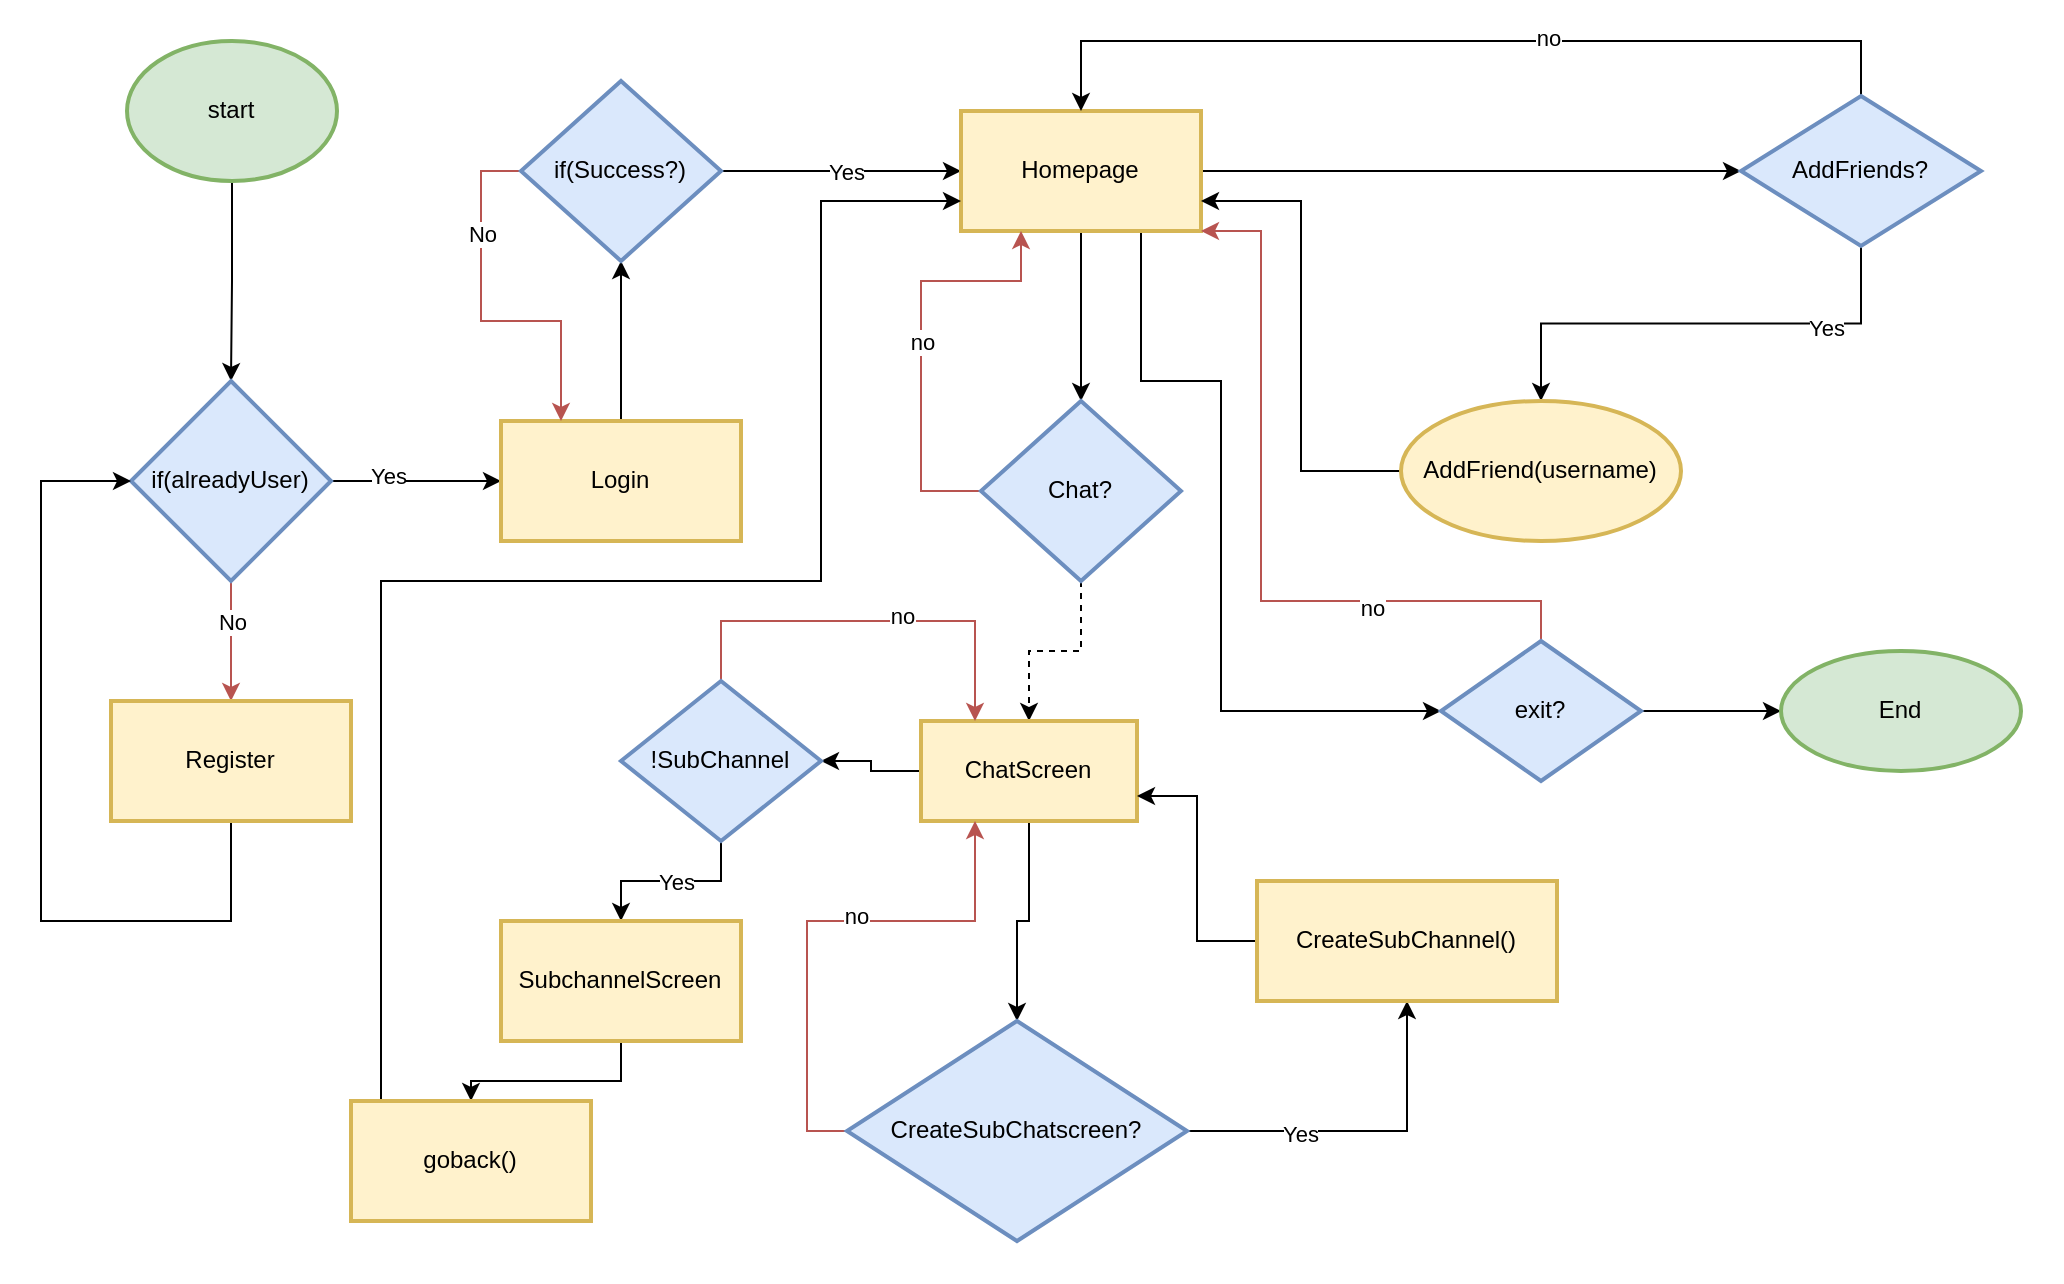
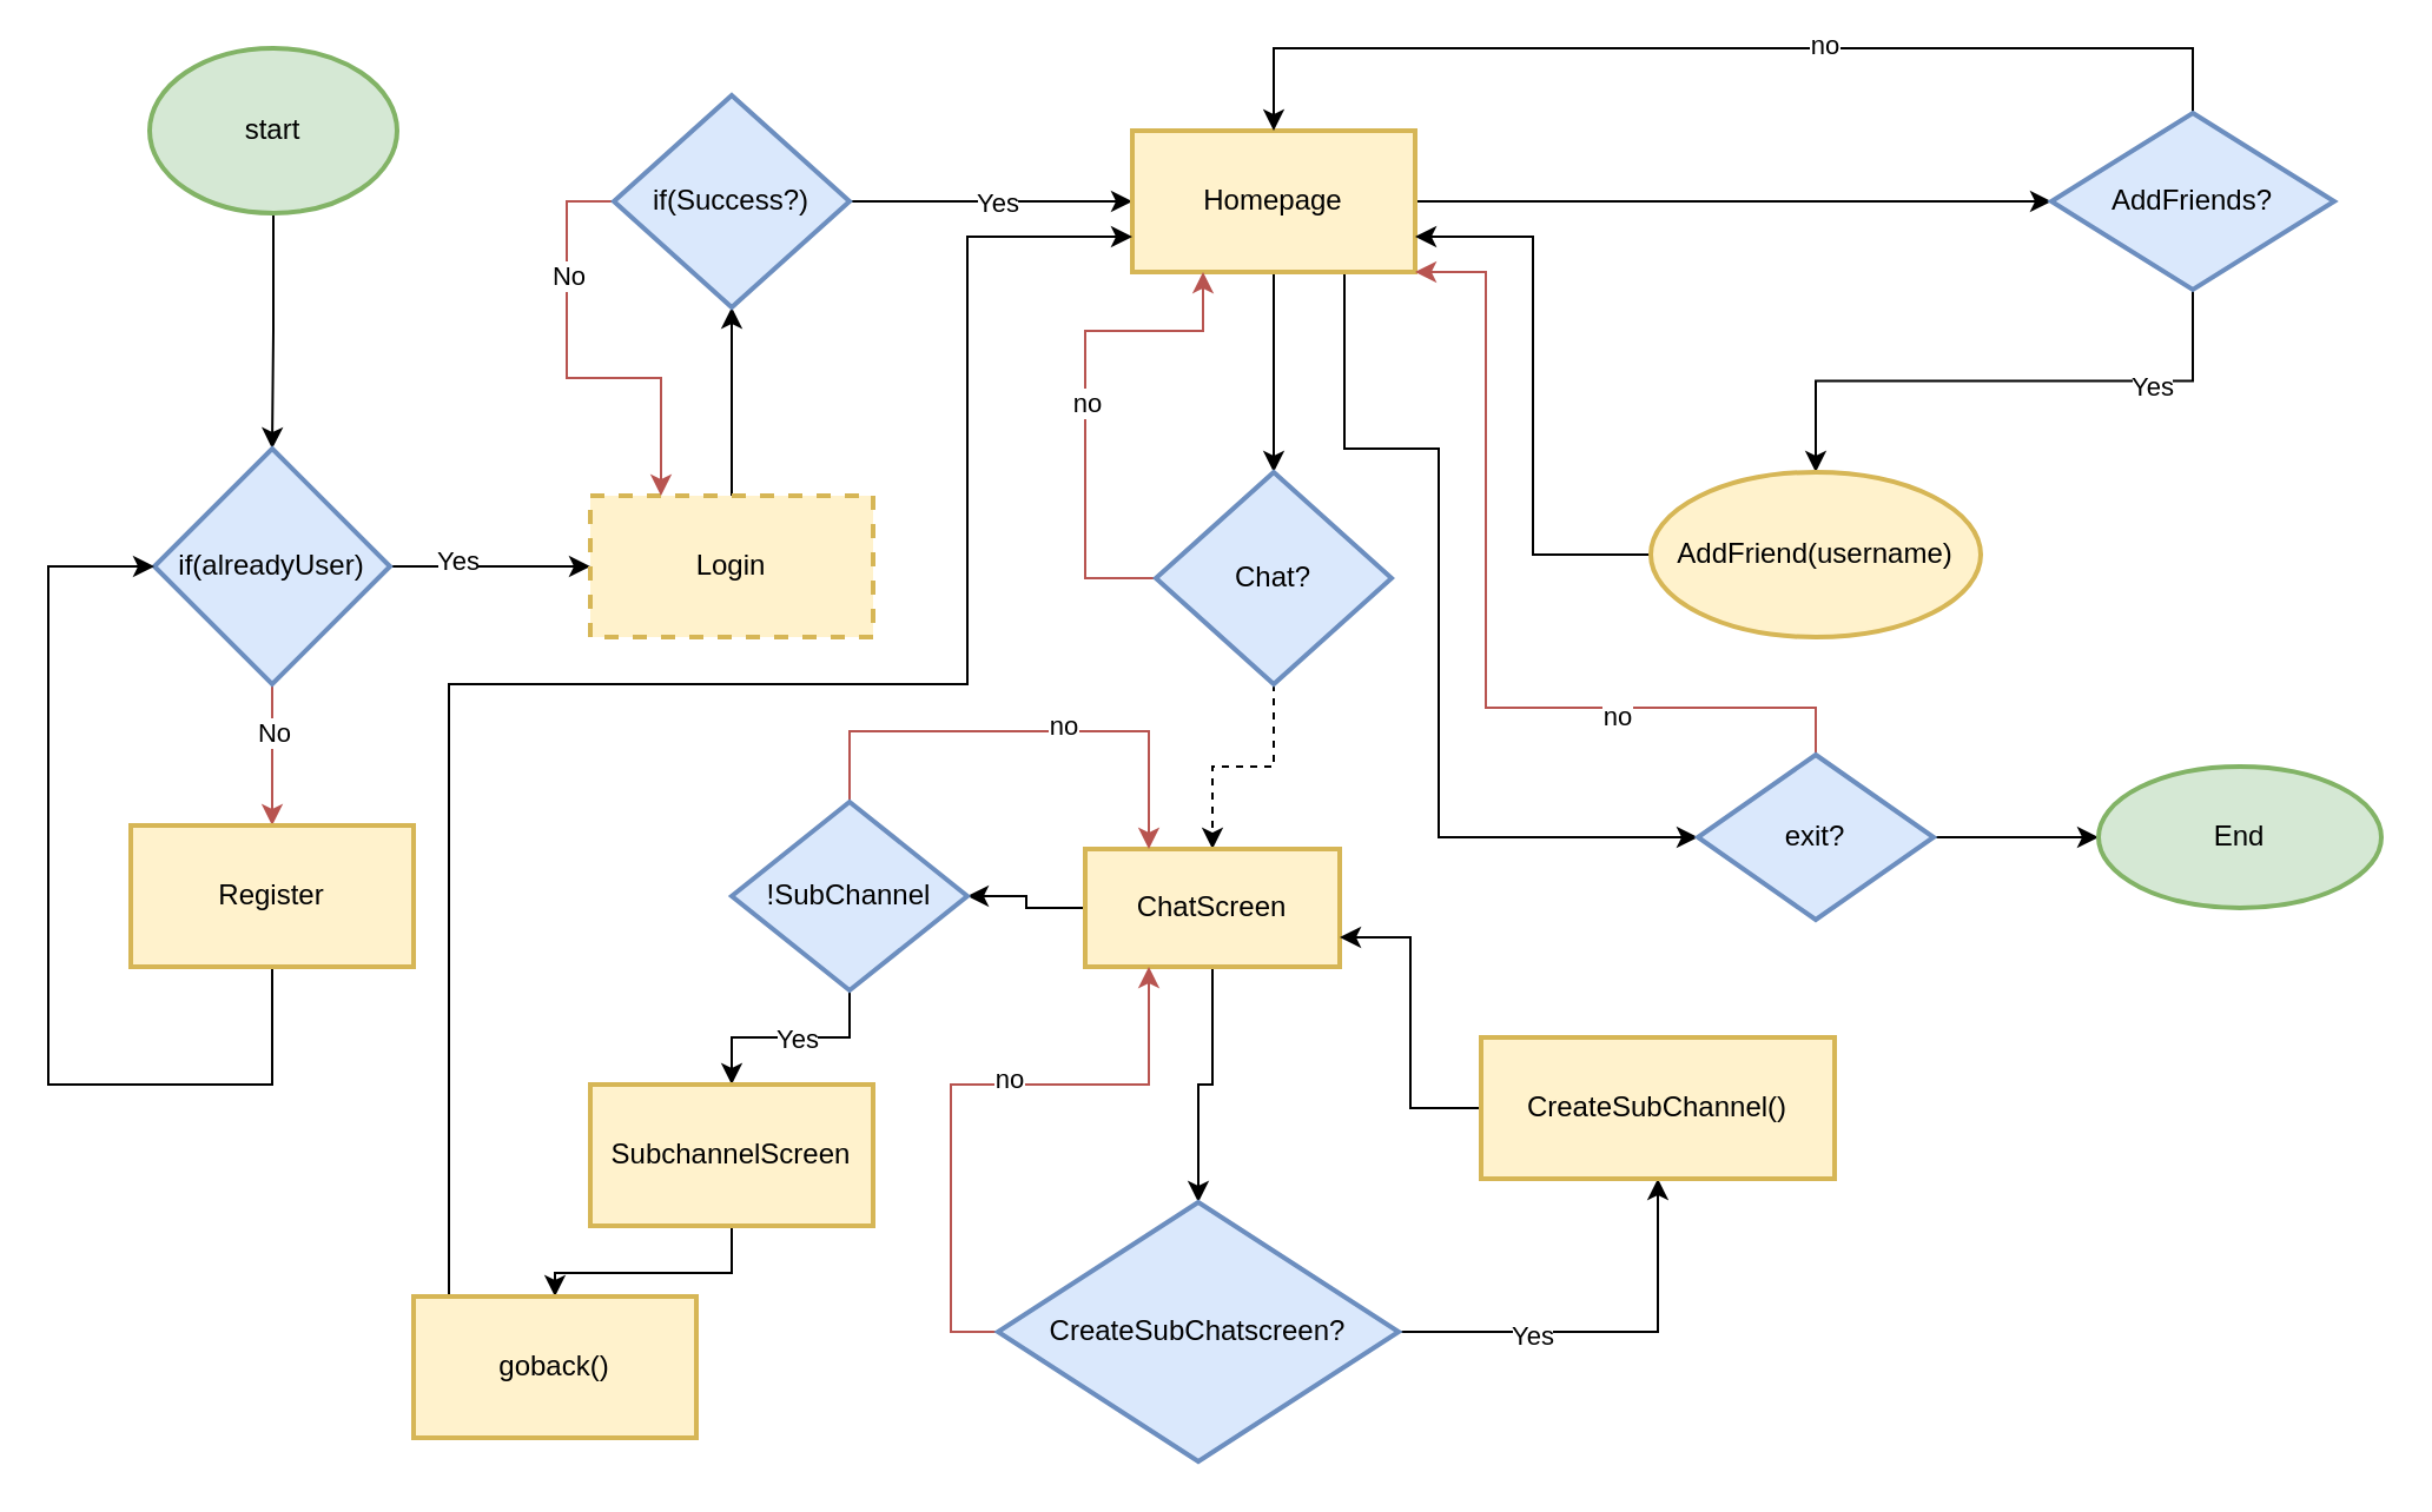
- <mxCell id="9" value="Login" style="whiteSpace=wrap;html=1;strokeWidth=2;fillColor=#fff2cc;strokeColor=#d6b656;" parent="1" vertex="1"><mxGeometry x="250" y="210" width="120" height="60" as="geometry" /></mxCell>
+ <mxCell id="9" value="Login" style="whiteSpace=wrap;html=1;strokeWidth=2;fillColor=#fff2cc;strokeColor=#d6b656;dashed=1;" parent="1" vertex="1"><mxGeometry x="250" y="210" width="120" height="60" as="geometry" /></mxCell>
